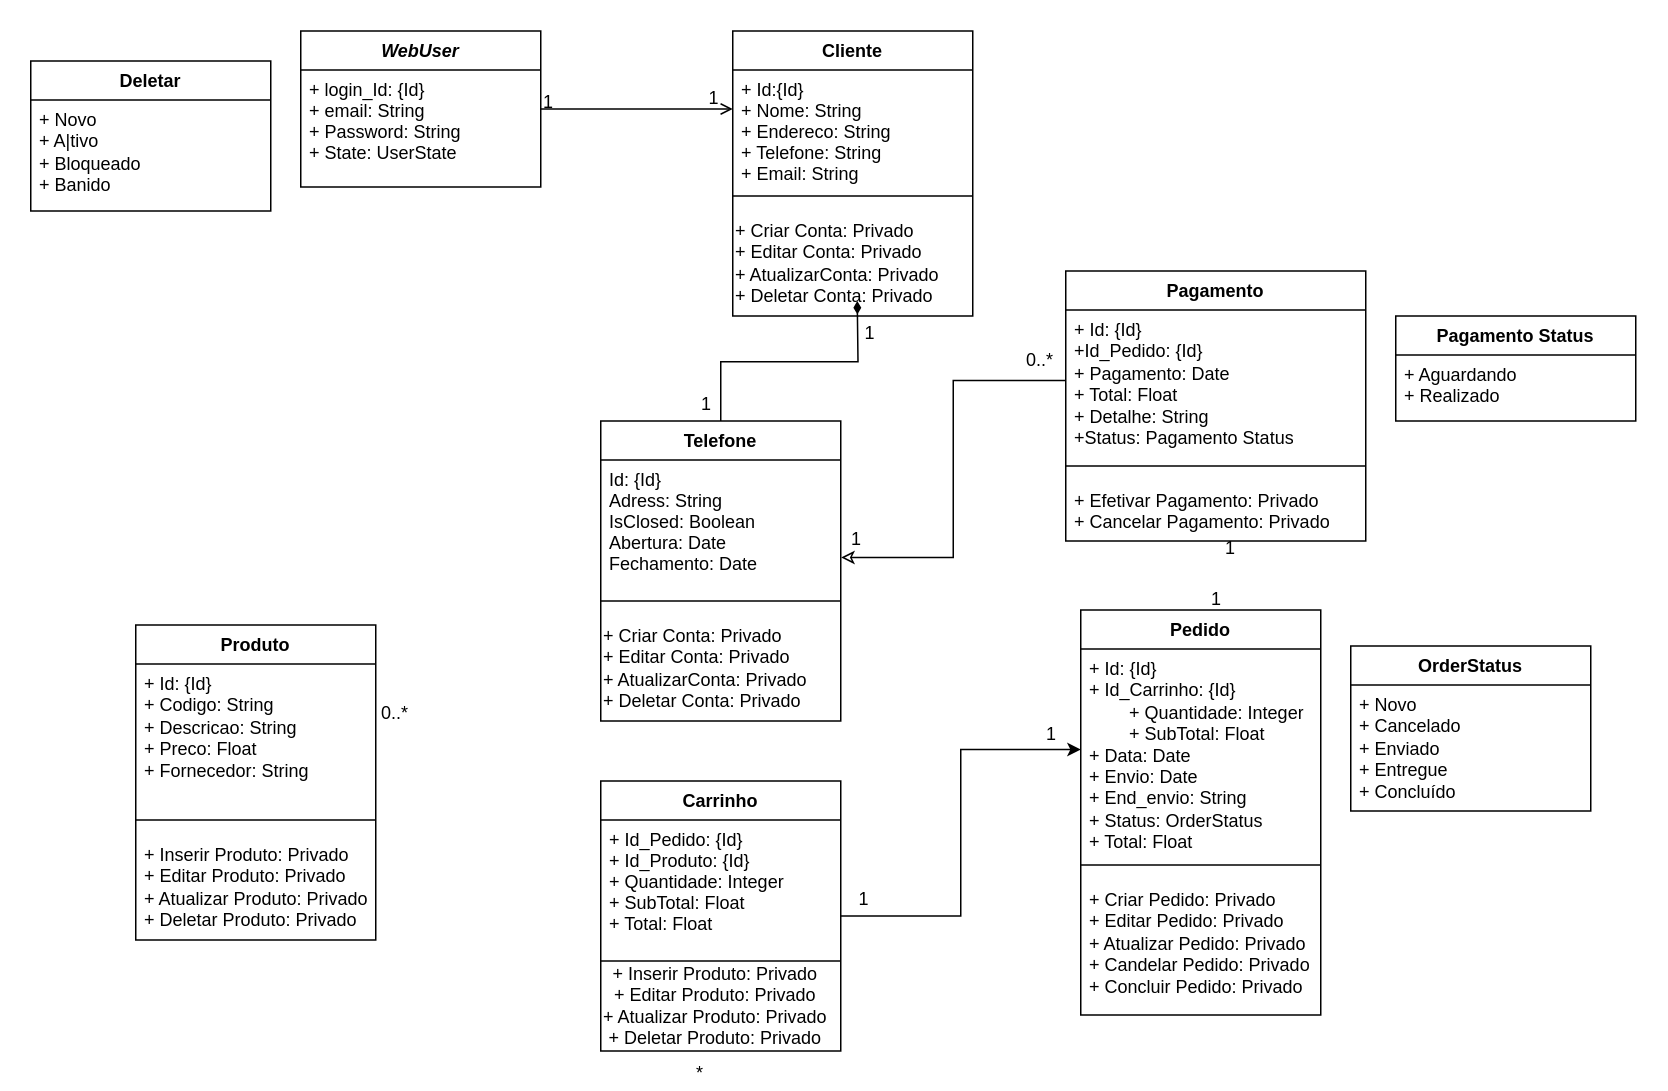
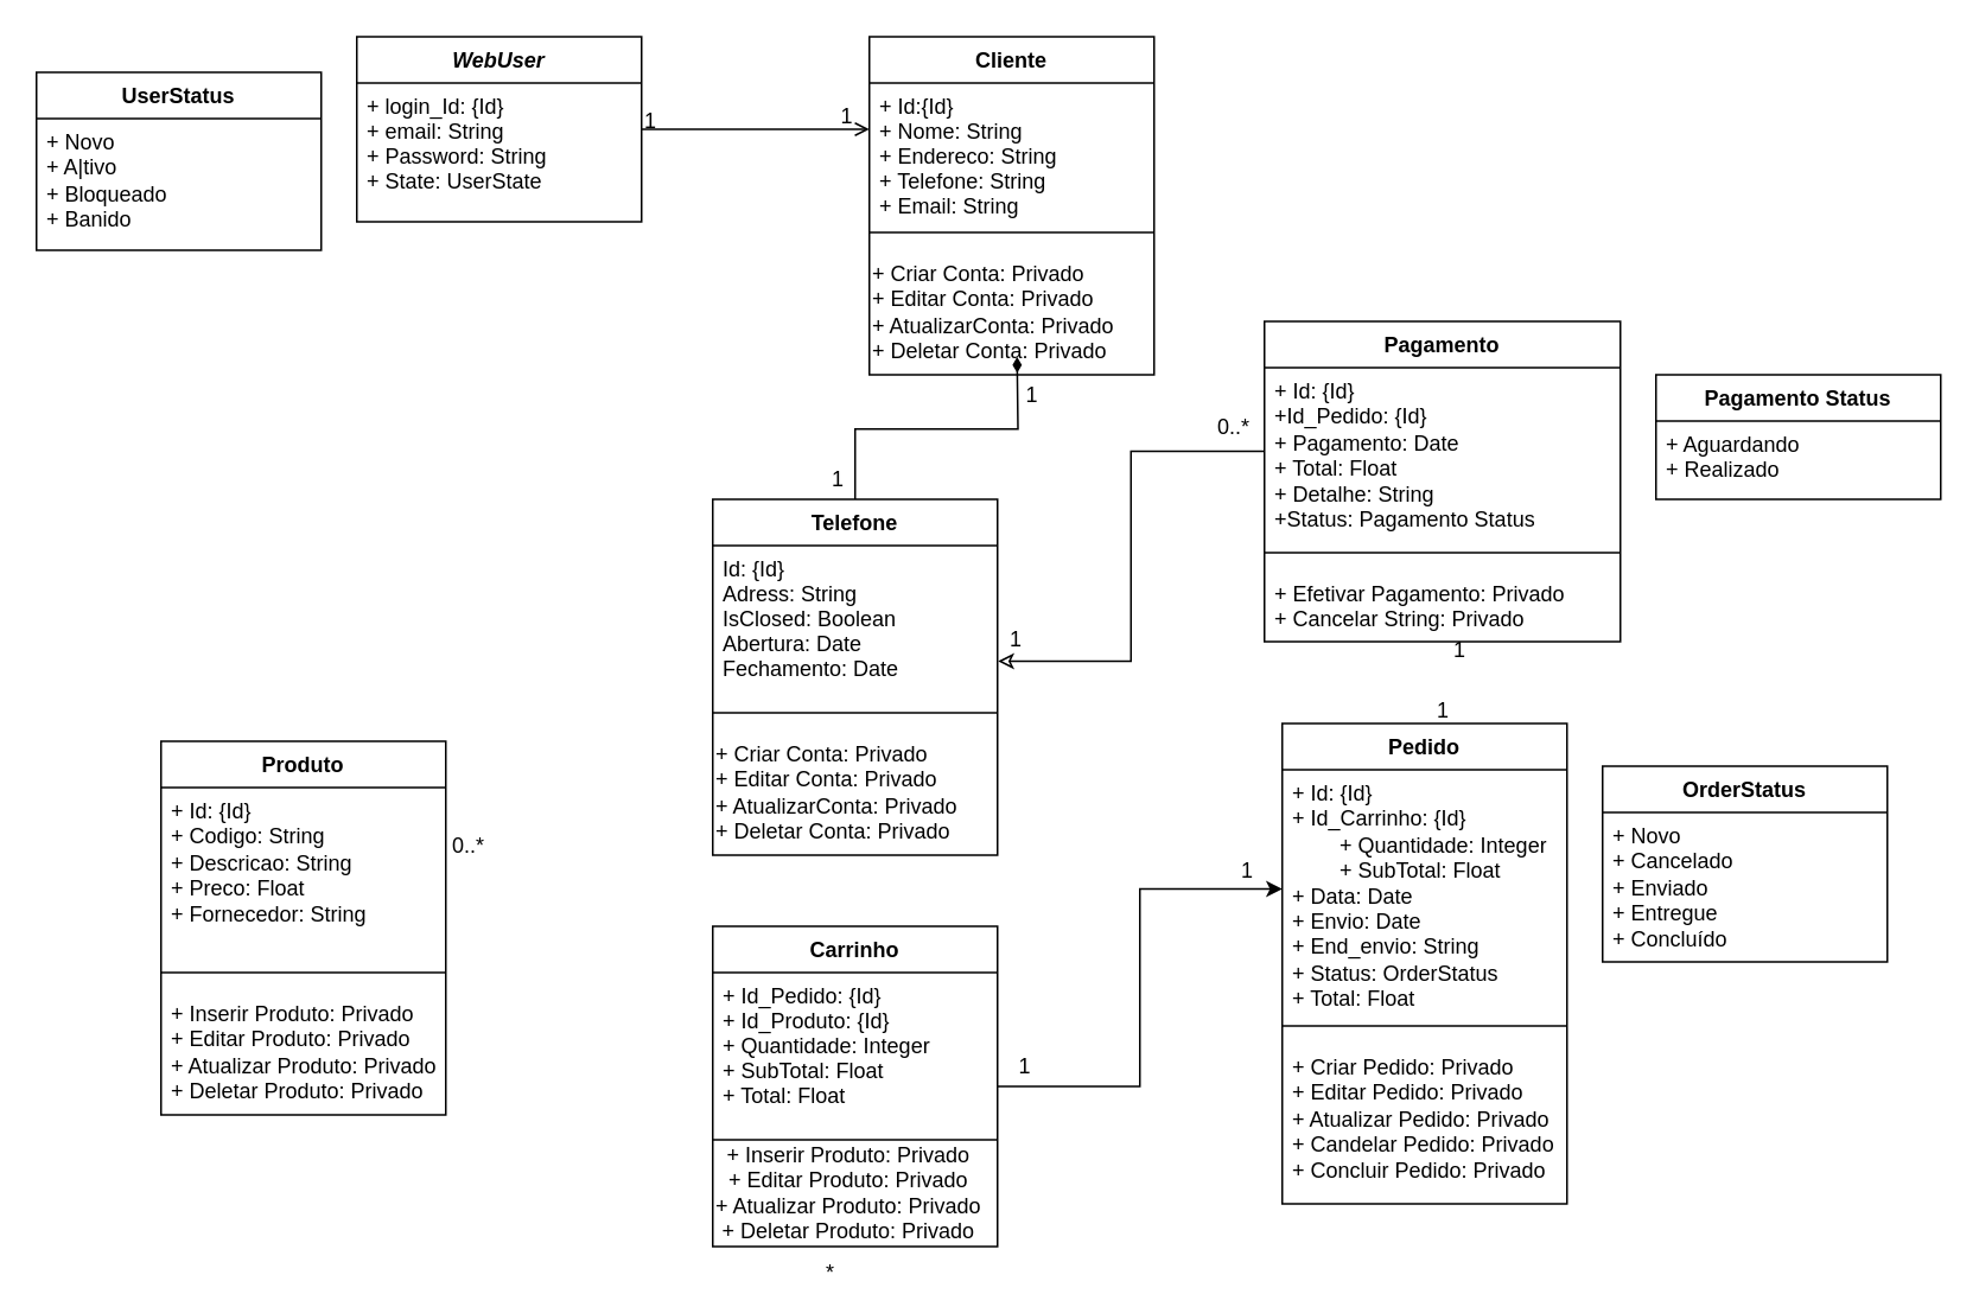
- <mxCell id="37" value="Deletar" style="swimlane;fontStyle=1;align=center;verticalAlign=top;childLayout=stackLayout;horizontal=1;startSize=26;horizontalStack=0;resizeParent=1;resizeParentMax=0;resizeLast=0;collapsible=1;marginBottom=0;whiteSpace=wrap;html=1;" vertex="1" parent="1"><mxGeometry x="20" y="40" width="160" height="100" as="geometry"><mxRectangle x="730" y="280" width="110" height="30" as="alternateBounds" /></mxGeometry></mxCell>
+ <mxCell id="37" value="UserStatus" style="swimlane;fontStyle=1;align=center;verticalAlign=top;childLayout=stackLayout;horizontal=1;startSize=26;horizontalStack=0;resizeParent=1;resizeParentMax=0;resizeLast=0;collapsible=1;marginBottom=0;whiteSpace=wrap;html=1;" vertex="1" parent="1"><mxGeometry x="20" y="40" width="160" height="100" as="geometry"><mxRectangle x="730" y="280" width="110" height="30" as="alternateBounds" /></mxGeometry></mxCell>
- <mxCell id="25" value="+ Efetivar Pagamento: Privado&lt;br&gt;+ Cancelar Pagamento: Privado" style="text;strokeColor=none;fillColor=none;align=left;verticalAlign=top;spacingLeft=4;spacingRight=4;overflow=hidden;rotatable=0;points=[[0,0.5],[1,0.5]];portConstraint=eastwest;whiteSpace=wrap;html=1;" vertex="1" parent="22"><mxGeometry y="140" width="200" height="40" as="geometry" /></mxCell>
+ <mxCell id="25" value="+ Efetivar Pagamento: Privado&lt;br&gt;+ Cancelar String: Privado" style="text;strokeColor=none;fillColor=none;align=left;verticalAlign=top;spacingLeft=4;spacingRight=4;overflow=hidden;rotatable=0;points=[[0,0.5],[1,0.5]];portConstraint=eastwest;whiteSpace=wrap;html=1;" vertex="1" parent="22"><mxGeometry y="140" width="200" height="40" as="geometry" /></mxCell>
